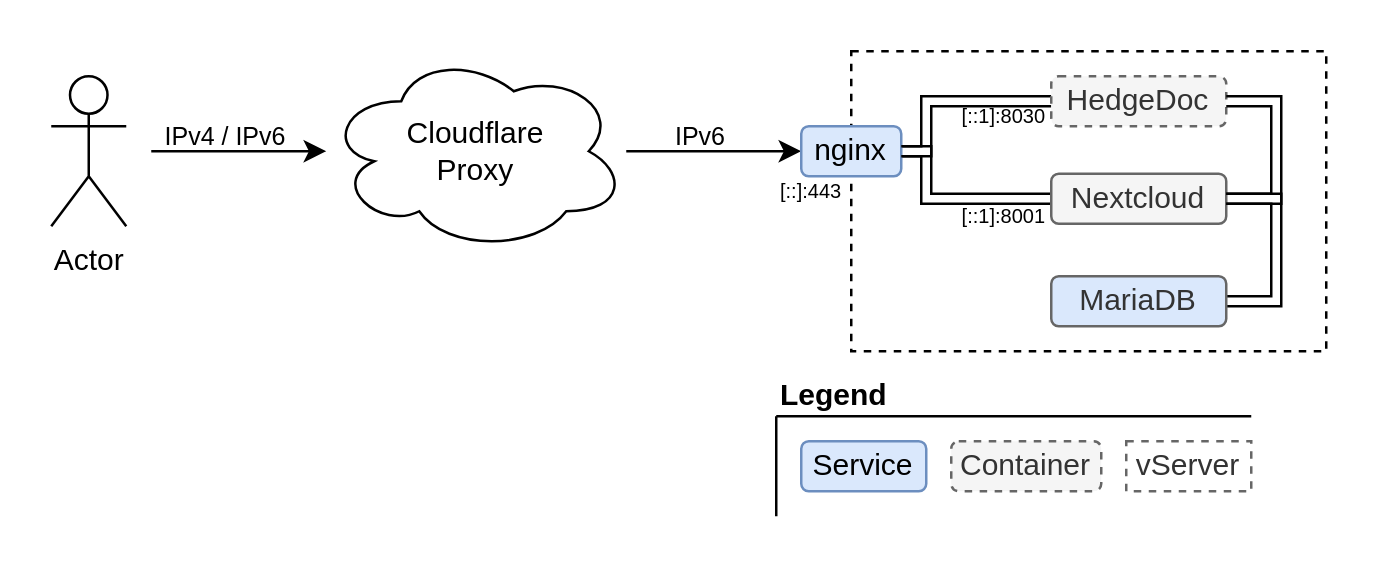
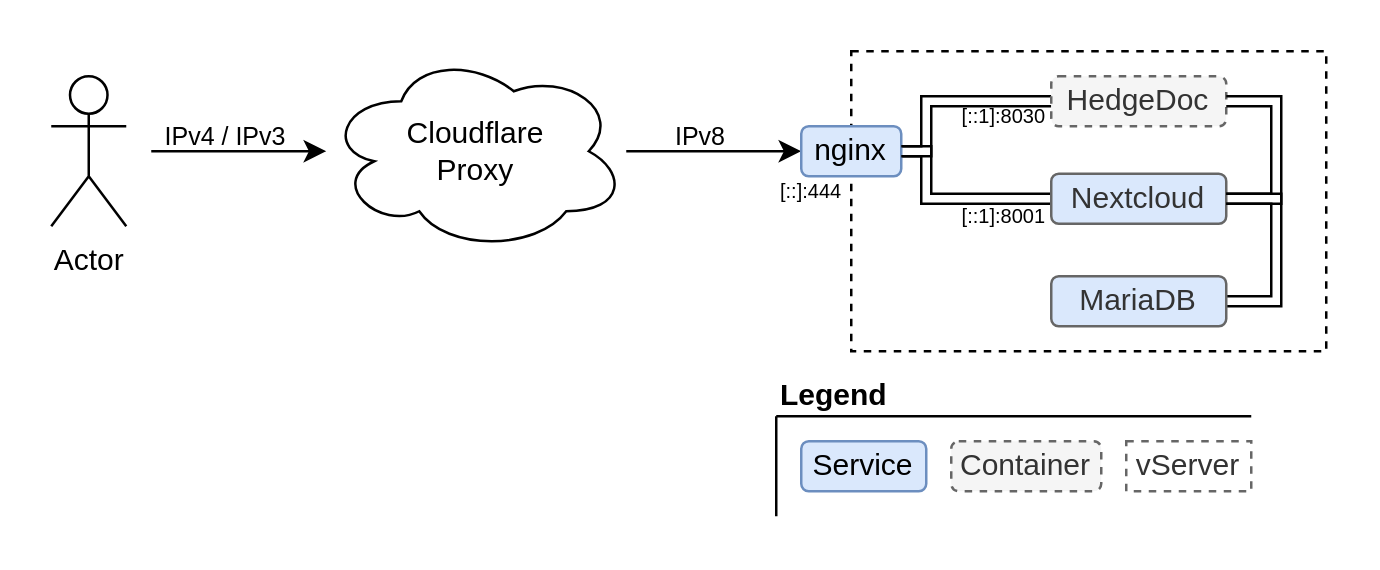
- <mxCell id="8" value="&lt;font style=&quot;font-size: 10px&quot;&gt;IPv4 / IPv6&lt;/font&gt;" style="text;html=1;strokeColor=none;fillColor=none;align=center;verticalAlign=middle;whiteSpace=wrap;rounded=0;dashed=1;" parent="1" vertex="1"><mxGeometry x="60" y="49" width="60" height="10" as="geometry" /></mxCell>
+ <mxCell id="8" value="&lt;font style=&quot;font-size: 10px&quot;&gt;IPv4 / IPv3&lt;/font&gt;" style="text;html=1;strokeColor=none;fillColor=none;align=center;verticalAlign=middle;whiteSpace=wrap;rounded=0;dashed=1;" parent="1" vertex="1"><mxGeometry x="60" y="49" width="60" height="10" as="geometry" /></mxCell>
- <mxCell id="7" value="&lt;font style=&quot;font-size: 10px&quot;&gt;IPv6&lt;/font&gt;" style="text;html=1;strokeColor=none;fillColor=none;align=center;verticalAlign=middle;whiteSpace=wrap;rounded=0;dashed=1;" parent="1" vertex="1"><mxGeometry x="250" y="49" width="60" height="10" as="geometry" /></mxCell>
+ <mxCell id="7" value="&lt;font style=&quot;font-size: 10px&quot;&gt;IPv8&lt;/font&gt;" style="text;html=1;strokeColor=none;fillColor=none;align=center;verticalAlign=middle;whiteSpace=wrap;rounded=0;dashed=1;" parent="1" vertex="1"><mxGeometry x="250" y="49" width="60" height="10" as="geometry" /></mxCell>
- <mxCell id="12" value="&lt;font style=&quot;font-size: 8px&quot;&gt;[::]:443&lt;/font&gt;" style="text;html=1;strokeColor=none;fillColor=none;align=left;verticalAlign=middle;whiteSpace=wrap;rounded=0;dashed=1;" parent="1" vertex="1"><mxGeometry x="310" y="70" width="30" height="10" as="geometry" /></mxCell>
+ <mxCell id="12" value="&lt;font style=&quot;font-size: 8px&quot;&gt;[::]:444&lt;/font&gt;" style="text;html=1;strokeColor=none;fillColor=none;align=left;verticalAlign=middle;whiteSpace=wrap;rounded=0;dashed=1;" parent="1" vertex="1"><mxGeometry x="310" y="70" width="30" height="10" as="geometry" /></mxCell>
- <mxCell id="19" value="&lt;font style=&quot;font-size: 12px&quot;&gt;Nextcloud&lt;/font&gt;" style="rounded=1;whiteSpace=wrap;html=1;fontSize=10;fillColor=#f5f5f5;strokeColor=#666666;fontColor=#333333;" parent="1" vertex="1"><mxGeometry x="420" y="69" width="70" height="20" as="geometry" /></mxCell>
+ <mxCell id="19" value="&lt;font style=&quot;font-size: 12px&quot;&gt;Nextcloud&lt;/font&gt;" style="rounded=1;whiteSpace=wrap;html=1;fontSize=10;fillColor=#dae8fc;strokeColor=#666666;fontColor=#333333;" parent="1" vertex="1"><mxGeometry x="420" y="69" width="70" height="20" as="geometry" /></mxCell>
